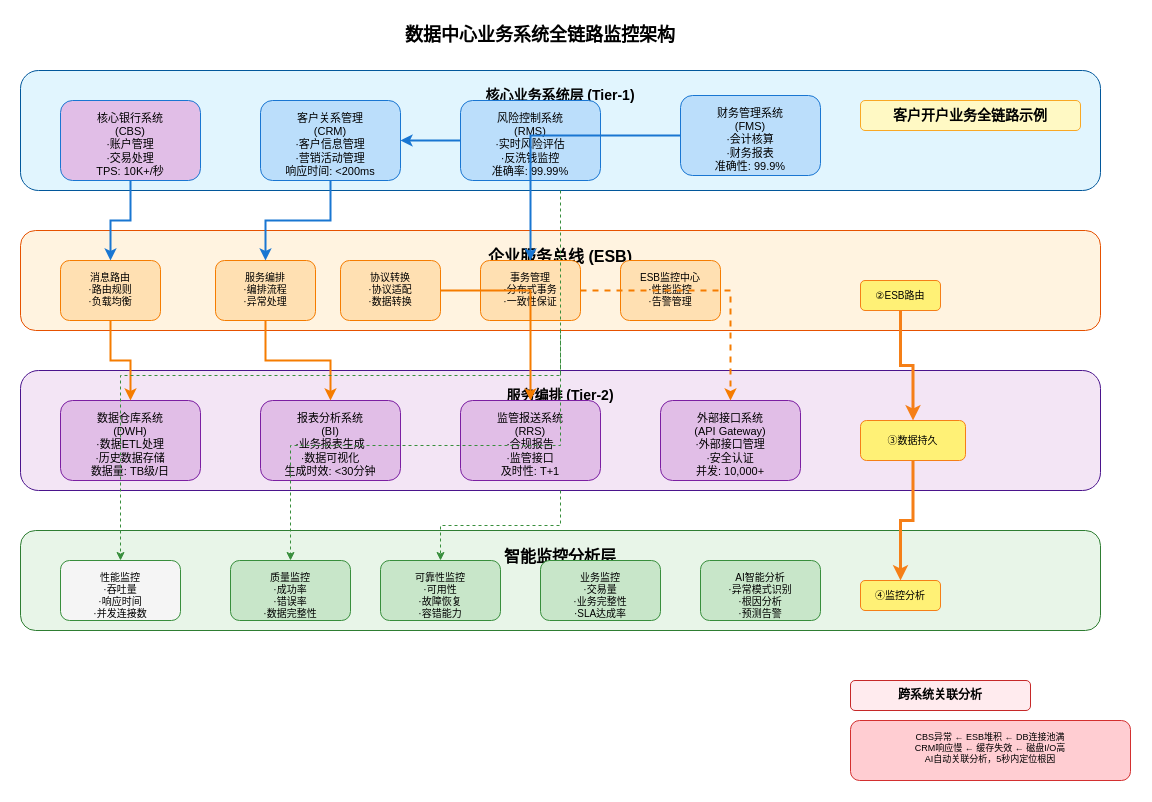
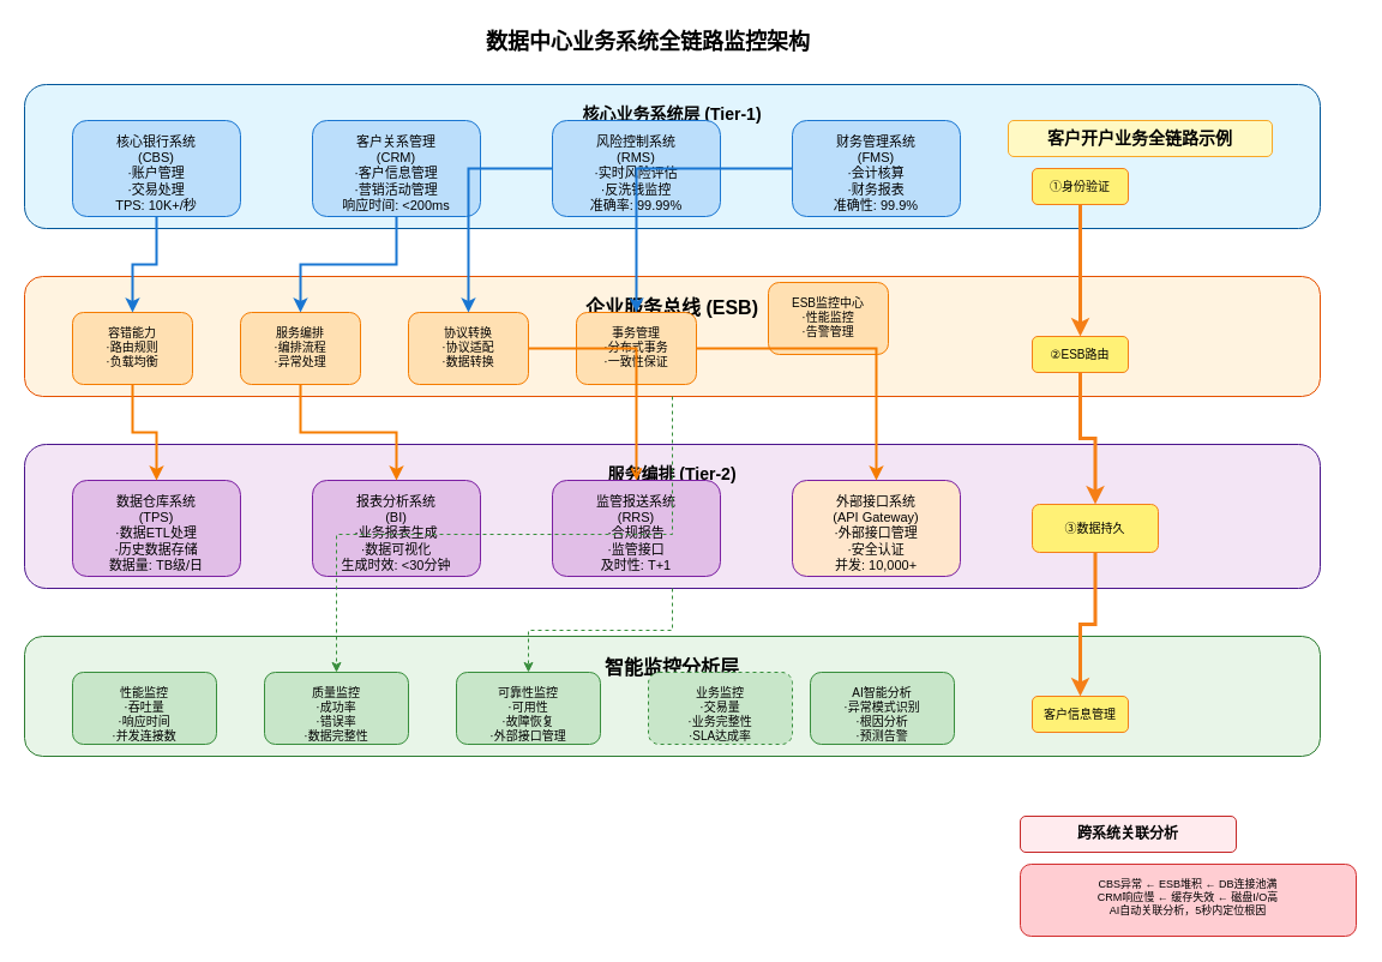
- <mxCell id="36" value="客户开户业务全链路示例" style="rounded=1;whiteSpace=wrap;html=1;fillColor=#fff9c4;strokeColor=#f9a825;fontSize=14;fontStyle=1;" parent="1" vertex="1"><mxGeometry x="860" y="100" width="220" height="30" as="geometry" /></mxCell>
+ <mxCell id="36" value="客户开户业务全链路示例" style="rounded=1;whiteSpace=wrap;html=1;fillColor=#fff9c4;strokeColor=#f9a825;fontSize=14;fontStyle=1;" parent="1" vertex="1"><mxGeometry x="840" y="100" width="220" height="30" as="geometry" /></mxCell>
- <mxCell id="7" value="财务管理系统&#10;(FMS)&#10;·会计核算&#10;·财务报表&#10;准确性: 99.9%" style="rounded=1;whiteSpace=wrap;html=1;fillColor=#bbdefb;strokeColor=#1976d2;fontSize=11;verticalAlign=top;spacingTop=5;" parent="1" vertex="1"><mxGeometry x="680" y="95" width="140" height="80" as="geometry" /></mxCell>
+ <mxCell id="7" value="财务管理系统&#10;(FMS)&#10;·会计核算&#10;·财务报表&#10;准确性: 99.9%" style="rounded=1;whiteSpace=wrap;html=1;fillColor=#bbdefb;strokeColor=#1976d2;fontSize=11;verticalAlign=top;spacingTop=5;" parent="1" vertex="1"><mxGeometry x="660" y="100" width="140" height="80" as="geometry" /></mxCell>
- <mxCell id="4" value="核心银行系统&#10;(CBS)&#10;·账户管理&#10;·交易处理&#10;TPS: 10K+/秒" style="rounded=1;whiteSpace=wrap;html=1;fillColor=#e1bee7;strokeColor=#1976d2;fontSize=11;verticalAlign=top;spacingTop=5;" parent="1" vertex="1"><mxGeometry x="60" y="100" width="140" height="80" as="geometry" /></mxCell>
+ <mxCell id="4" value="核心银行系统&#10;(CBS)&#10;·账户管理&#10;·交易处理&#10;TPS: 10K+/秒" style="rounded=1;whiteSpace=wrap;html=1;fillColor=#bbdefb;strokeColor=#1976d2;fontSize=11;verticalAlign=top;spacingTop=5;" parent="1" vertex="1"><mxGeometry x="60" y="100" width="140" height="80" as="geometry" /></mxCell>
- <mxCell id="27" value="" style="edgeStyle=orthogonalEdgeStyle;rounded=0;orthogonalLoop=1;jettySize=auto;html=1;strokeWidth=2;fillColor=#1976d2;strokeColor=#1976d2;" parent="1" source="6" target="5" edge="1"><mxGeometry relative="1" as="geometry" /></mxCell>
+ <mxCell id="27" value="" style="edgeStyle=orthogonalEdgeStyle;rounded=0;orthogonalLoop=1;jettySize=auto;html=1;strokeWidth=2;fillColor=#1976d2;strokeColor=#1976d2;" parent="1" source="6" target="11" edge="1"><mxGeometry relative="1" as="geometry" /></mxCell>
+ <mxCell id="37" value="①身份验证" style="rounded=1;whiteSpace=wrap;html=1;fillColor=#fff176;strokeColor=#f57f17;fontSize=10;" parent="1" vertex="1"><mxGeometry x="860" y="140" width="80" height="30" as="geometry" /></mxCell>
+ <mxCell id="41" value="" style="edgeStyle=orthogonalEdgeStyle;rounded=0;orthogonalLoop=1;jettySize=auto;html=1;strokeWidth=3;fillColor=#f57f17;strokeColor=#f57f17;" parent="1" source="37" target="38" edge="1"><mxGeometry relative="1" as="geometry" /></mxCell>
- <mxCell id="9" value="消息路由&#10;·路由规则&#10;·负载均衡" style="rounded=1;whiteSpace=wrap;html=1;fillColor=#ffe0b2;strokeColor=#f57c00;fontSize=10;verticalAlign=top;spacingTop=5;" parent="1" vertex="1"><mxGeometry x="60" y="260" width="100" height="60" as="geometry" /></mxCell>
+ <mxCell id="9" value="容错能力&#10;·路由规则&#10;·负载均衡" style="rounded=1;whiteSpace=wrap;html=1;fillColor=#ffe0b2;strokeColor=#f57c00;fontSize=10;verticalAlign=top;spacingTop=5;" parent="1" vertex="1"><mxGeometry x="60" y="260" width="100" height="60" as="geometry" /></mxCell>
- <mxCell id="10" value="服务编排&#10;·编排流程&#10;·异常处理" style="rounded=1;whiteSpace=wrap;html=1;fillColor=#ffe0b2;strokeColor=#f57c00;fontSize=10;verticalAlign=top;spacingTop=5;" parent="1" vertex="1"><mxGeometry x="215" y="260" width="100" height="60" as="geometry" /></mxCell>
+ <mxCell id="10" value="服务编排&#10;·编排流程&#10;·异常处理" style="rounded=1;whiteSpace=wrap;html=1;fillColor=#ffe0b2;strokeColor=#f57c00;fontSize=10;verticalAlign=top;spacingTop=5;" parent="1" vertex="1"><mxGeometry x="200" y="260" width="100" height="60" as="geometry" /></mxCell>
- <mxCell id="13" value="ESB监控中心&#10;·性能监控&#10;·告警管理" style="rounded=1;whiteSpace=wrap;html=1;fillColor=#ffe0b2;strokeColor=#f57c00;fontSize=10;verticalAlign=top;spacingTop=5;" parent="1" vertex="1"><mxGeometry x="620" y="260" width="100" height="60" as="geometry" /></mxCell>
+ <mxCell id="13" value="ESB监控中心&#10;·性能监控&#10;·告警管理" style="rounded=1;whiteSpace=wrap;html=1;fillColor=#ffe0b2;strokeColor=#f57c00;fontSize=10;verticalAlign=top;spacingTop=5;" parent="1" vertex="1"><mxGeometry x="640" y="235" width="100" height="60" as="geometry" /></mxCell>
- <mxCell id="32" value="" style="edgeStyle=orthogonalEdgeStyle;rounded=0;orthogonalLoop=1;jettySize=auto;html=1;strokeWidth=2;fillColor=#f57c00;strokeColor=#f57c00;dashed=1;" parent="1" source="12" target="18" edge="1"><mxGeometry relative="1" as="geometry" /></mxCell>
+ <mxCell id="32" value="" style="edgeStyle=orthogonalEdgeStyle;rounded=0;orthogonalLoop=1;jettySize=auto;html=1;strokeWidth=2;fillColor=#f57c00;strokeColor=#f57c00;" parent="1" source="12" target="18" edge="1"><mxGeometry relative="1" as="geometry" /></mxCell>
- <mxCell id="33" value="" style="edgeStyle=orthogonalEdgeStyle;rounded=0;orthogonalLoop=1;jettySize=auto;html=1;strokeWidth=1;fillColor=#388e3c;strokeColor=#388e3c;dashed=1;" parent="1" source="3" target="20" edge="1"><mxGeometry relative="1" as="geometry" /></mxCell>
- <mxCell id="31" value="" style="edgeStyle=orthogonalEdgeStyle;rounded=0;orthogonalLoop=1;jettySize=auto;html=1;strokeWidth=2;fillColor=#f57c00;strokeColor=#f57c00;" parent="1" source="11" target="17" edge="1"><mxGeometry relative="1" as="geometry" /></mxCell>
+ <mxCell id="31" value="" style="edgeStyle=orthogonalEdgeStyle;rounded=0;orthogonalLoop=1;jettySize=auto;html=1;strokeWidth=2;fillColor=#f57c00;strokeColor=#f57c00;endArrow=open;" parent="1" source="11" target="17" edge="1"><mxGeometry relative="1" as="geometry" /></mxCell>
- <mxCell id="18" value="外部接口系统&#10;(API Gateway)&#10;·外部接口管理&#10;·安全认证&#10;并发: 10,000+" style="rounded=1;whiteSpace=wrap;html=1;fillColor=#e1bee7;strokeColor=#7b1fa2;fontSize=11;verticalAlign=top;spacingTop=5;" parent="1" vertex="1"><mxGeometry x="660" y="400" width="140" height="80" as="geometry" /></mxCell>
+ <mxCell id="18" value="外部接口系统&#10;(API Gateway)&#10;·外部接口管理&#10;·安全认证&#10;并发: 10,000+" style="rounded=1;whiteSpace=wrap;html=1;fillColor=#ffe6cc;strokeColor=#7b1fa2;fontSize=11;verticalAlign=top;spacingTop=5;" parent="1" vertex="1"><mxGeometry x="660" y="400" width="140" height="80" as="geometry" /></mxCell>
- <mxCell id="15" value="数据仓库系统&#10;(DWH)&#10;·数据ETL处理&#10;·历史数据存储&#10;数据量: TB级/日" style="rounded=1;whiteSpace=wrap;html=1;fillColor=#e1bee7;strokeColor=#7b1fa2;fontSize=11;verticalAlign=top;spacingTop=5;" parent="1" vertex="1"><mxGeometry x="60" y="400" width="140" height="80" as="geometry" /></mxCell>
+ <mxCell id="15" value="数据仓库系统&#10;(TPS)&#10;·数据ETL处理&#10;·历史数据存储&#10;数据量: TB级/日" style="rounded=1;whiteSpace=wrap;html=1;fillColor=#e1bee7;strokeColor=#7b1fa2;fontSize=11;verticalAlign=top;spacingTop=5;" parent="1" vertex="1"><mxGeometry x="60" y="400" width="140" height="80" as="geometry" /></mxCell>
- <mxCell id="20" value="性能监控&#10;·吞吐量&#10;·响应时间&#10;·并发连接数" style="rounded=1;whiteSpace=wrap;html=1;fillColor=#f5f5f5;strokeColor=#388e3c;fontSize=10;verticalAlign=top;spacingTop=5;" parent="1" vertex="1"><mxGeometry x="60" y="560" width="120" height="60" as="geometry" /></mxCell>
+ <mxCell id="20" value="性能监控&#10;·吞吐量&#10;·响应时间&#10;·并发连接数" style="rounded=1;whiteSpace=wrap;html=1;fillColor=#c8e6c9;strokeColor=#388e3c;fontSize=10;verticalAlign=top;spacingTop=5;" parent="1" vertex="1"><mxGeometry x="60" y="560" width="120" height="60" as="geometry" /></mxCell>
- <mxCell id="21" value="质量监控&#10;·成功率&#10;·错误率&#10;·数据完整性" style="rounded=1;whiteSpace=wrap;html=1;fillColor=#c8e6c9;strokeColor=#388e3c;fontSize=10;verticalAlign=top;spacingTop=5;" parent="1" vertex="1"><mxGeometry x="230" y="560" width="120" height="60" as="geometry" /></mxCell>
+ <mxCell id="21" value="质量监控&#10;·成功率&#10;·错误率&#10;·数据完整性" style="rounded=1;whiteSpace=wrap;html=1;fillColor=#c8e6c9;strokeColor=#388e3c;fontSize=10;verticalAlign=top;spacingTop=5;" parent="1" vertex="1"><mxGeometry x="220" y="560" width="120" height="60" as="geometry" /></mxCell>
- <mxCell id="23" value="业务监控&#10;·交易量&#10;·业务完整性&#10;·SLA达成率" style="rounded=1;whiteSpace=wrap;html=1;fillColor=#c8e6c9;strokeColor=#388e3c;fontSize=10;verticalAlign=top;spacingTop=5;" parent="1" vertex="1"><mxGeometry x="540" y="560" width="120" height="60" as="geometry" /></mxCell>
+ <mxCell id="23" value="业务监控&#10;·交易量&#10;·业务完整性&#10;·SLA达成率" style="rounded=1;whiteSpace=wrap;html=1;fillColor=#c8e6c9;strokeColor=#388e3c;fontSize=10;verticalAlign=top;spacingTop=5;dashed=1;" parent="1" vertex="1"><mxGeometry x="540" y="560" width="120" height="60" as="geometry" /></mxCell>
- <mxCell id="24" value="AI智能分析&#10;·异常模式识别&#10;·根因分析&#10;·预测告警" style="rounded=1;whiteSpace=wrap;html=1;fillColor=#c8e6c9;strokeColor=#388e3c;fontSize=10;verticalAlign=top;spacingTop=5;" parent="1" vertex="1"><mxGeometry x="700" y="560" width="120" height="60" as="geometry" /></mxCell>
+ <mxCell id="24" value="AI智能分析&#10;·异常模式识别&#10;·根因分析&#10;·预测告警" style="rounded=1;whiteSpace=wrap;html=1;fillColor=#c8e6c9;strokeColor=#388e3c;fontSize=10;verticalAlign=top;spacingTop=5;" parent="1" vertex="1"><mxGeometry x="675" y="560" width="120" height="60" as="geometry" /></mxCell>
- <mxCell id="40" value="④监控分析" style="rounded=1;whiteSpace=wrap;html=1;fillColor=#fff176;strokeColor=#f57f17;fontSize=10;" parent="1" vertex="1"><mxGeometry x="860" y="580" width="80" height="30" as="geometry" /></mxCell>
+ <mxCell id="40" value="客户信息管理" style="rounded=1;whiteSpace=wrap;html=1;fillColor=#fff176;strokeColor=#f57f17;fontSize=10;" parent="1" vertex="1"><mxGeometry x="860" y="580" width="80" height="30" as="geometry" /></mxCell>
- <mxCell id="22" value="可靠性监控&#10;·可用性&#10;·故障恢复&#10;·容错能力" style="rounded=1;whiteSpace=wrap;html=1;fillColor=#c8e6c9;strokeColor=#388e3c;fontSize=10;verticalAlign=top;spacingTop=5;" parent="1" vertex="1"><mxGeometry x="380" y="560" width="120" height="60" as="geometry" /></mxCell>
+ <mxCell id="22" value="可靠性监控&#10;·可用性&#10;·故障恢复&#10;·外部接口管理" style="rounded=1;whiteSpace=wrap;html=1;fillColor=#c8e6c9;strokeColor=#388e3c;fontSize=10;verticalAlign=top;spacingTop=5;" parent="1" vertex="1"><mxGeometry x="380" y="560" width="120" height="60" as="geometry" /></mxCell>
